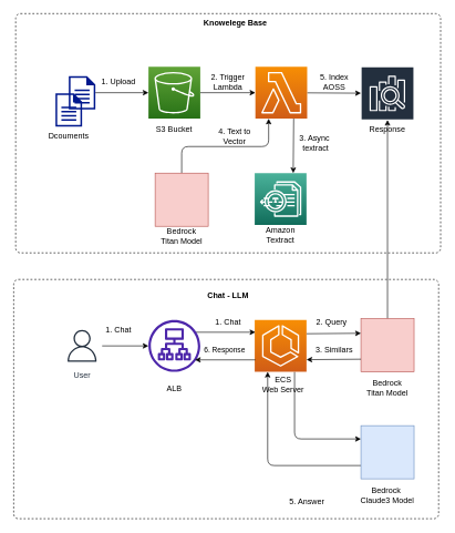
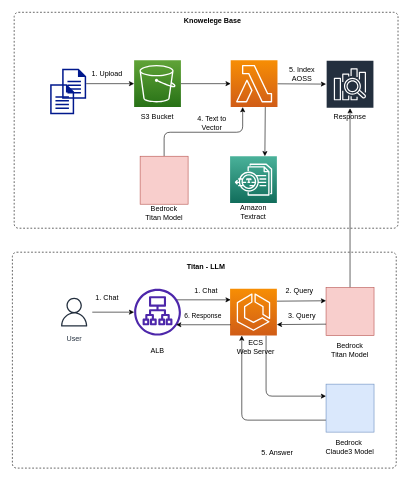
- <mxCell id="35" value="2. Trigger&lt;br&gt;Lambda" style="text;html=1;strokeColor=none;fillColor=none;align=center;verticalAlign=middle;whiteSpace=wrap;rounded=0;" vertex="1" parent="1"><mxGeometry x="313" y="108" width="60" height="30" as="geometry" /></mxCell>
- <mxCell id="18" value="Dcouments" style="text;html=1;strokeColor=none;fillColor=none;align=center;verticalAlign=middle;whiteSpace=wrap;rounded=0;" vertex="1" parent="1"><mxGeometry x="73" y="190" width="60" height="30" as="geometry" /></mxCell>
- <mxCell id="36" value="3. Async&amp;nbsp;&lt;br&gt;textract" style="text;html=1;strokeColor=none;fillColor=none;align=center;verticalAlign=middle;whiteSpace=wrap;rounded=0;" vertex="1" parent="1"><mxGeometry x="445" y="200" width="60" height="30" as="geometry" /></mxCell>
- <mxCell id="47" value="&lt;b&gt;Chat - LLM&lt;/b&gt;" style="text;html=1;strokeColor=none;fillColor=none;align=center;verticalAlign=middle;whiteSpace=wrap;rounded=0;" vertex="1" parent="1"><mxGeometry x="252" y="430" width="182" height="30" as="geometry" /></mxCell>
+ <mxCell id="47" value="&lt;b&gt;Titan - LLM&lt;/b&gt;" style="text;html=1;strokeColor=none;fillColor=none;align=center;verticalAlign=middle;whiteSpace=wrap;rounded=0;" vertex="1" parent="1"><mxGeometry x="252" y="430" width="182" height="30" as="geometry" /></mxCell>
- <mxCell id="43" value="3. Similars" style="text;html=1;strokeColor=none;fillColor=none;align=center;verticalAlign=middle;whiteSpace=wrap;rounded=0;" vertex="1" parent="1"><mxGeometry x="473" y="511" width="60" height="30" as="geometry" /></mxCell>
+ <mxCell id="43" value="3. Query" style="text;html=1;strokeColor=none;fillColor=none;align=center;verticalAlign=middle;whiteSpace=wrap;rounded=0;" vertex="1" parent="1"><mxGeometry x="473" y="511" width="60" height="30" as="geometry" /></mxCell>
